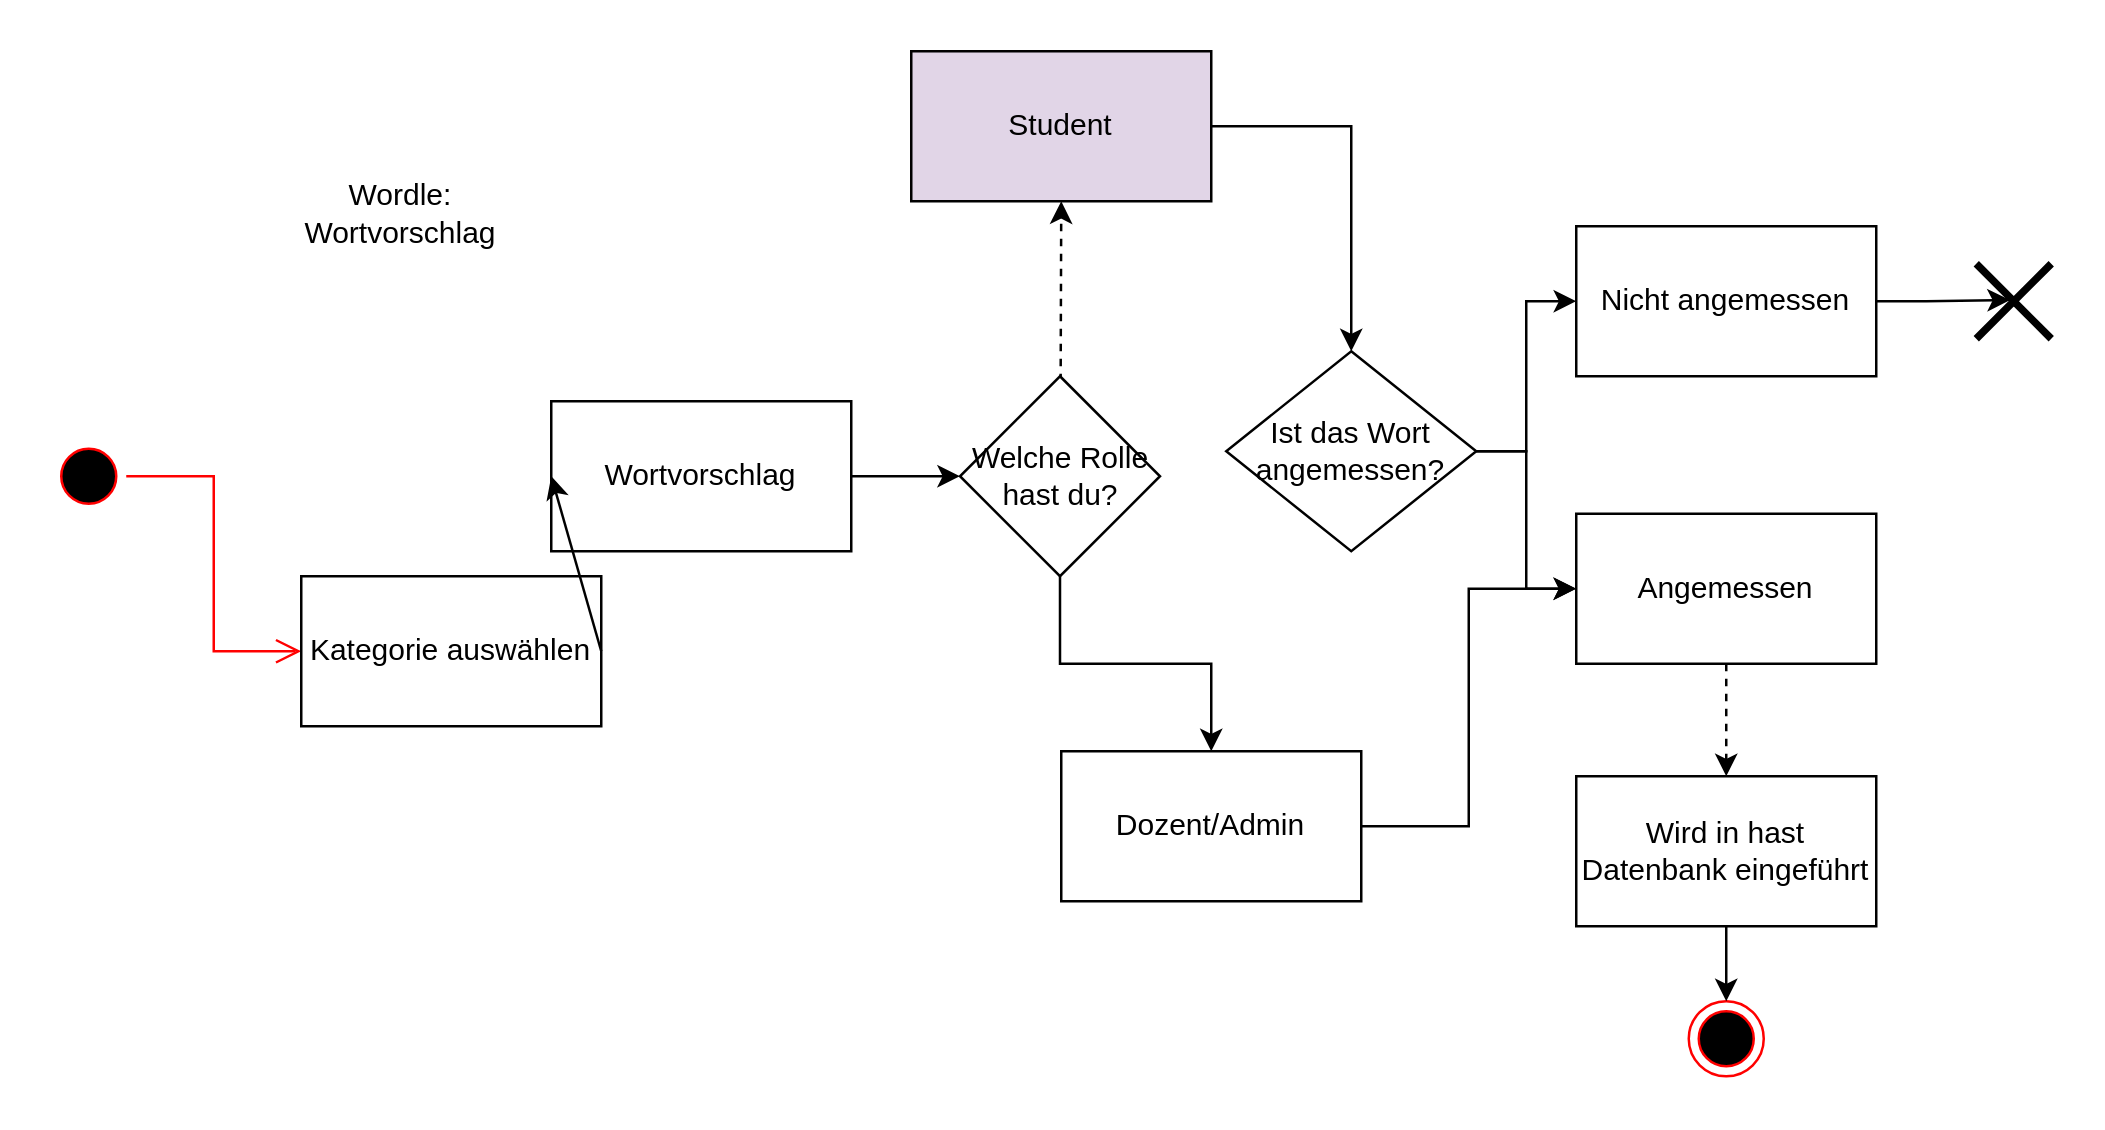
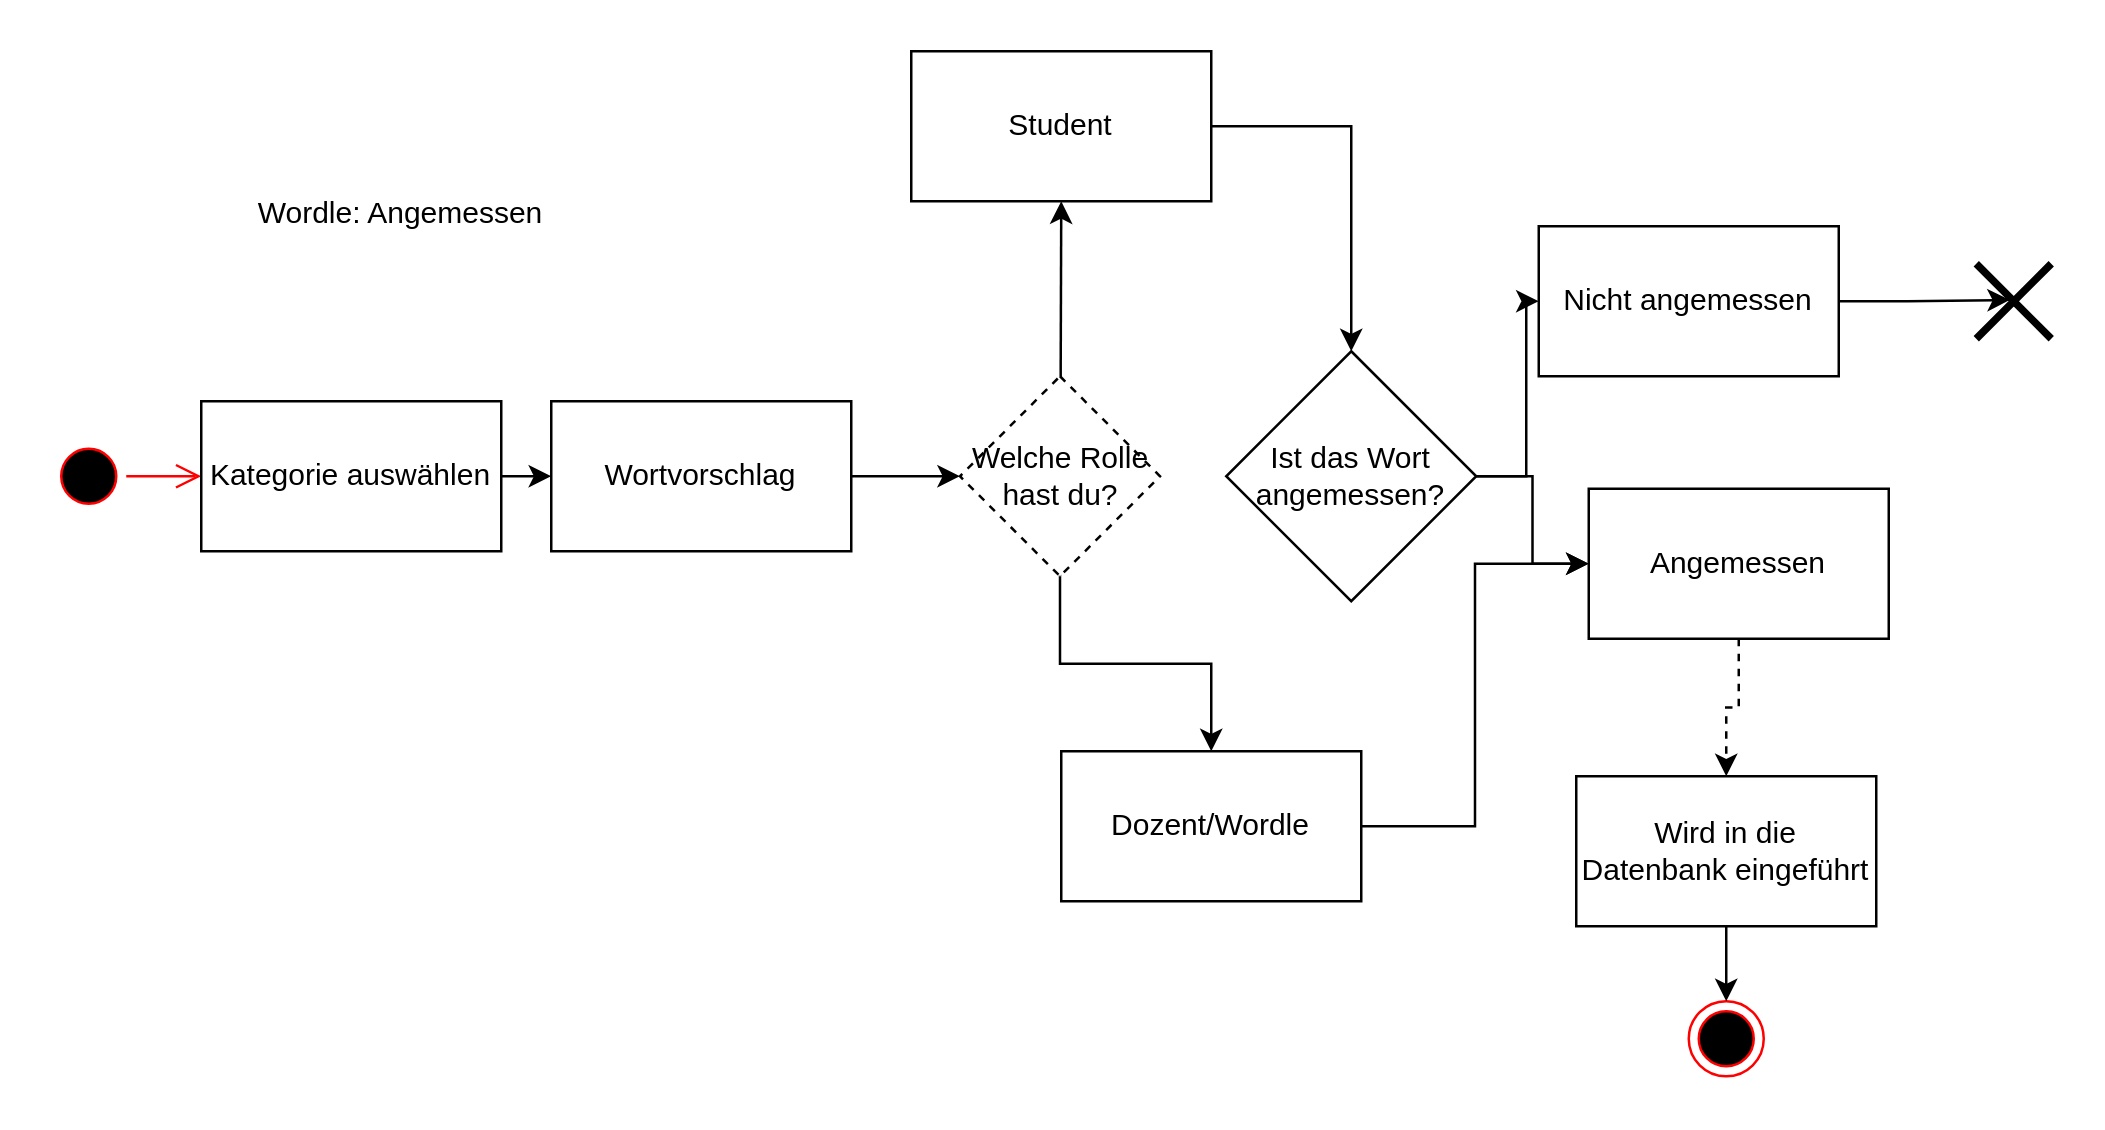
- <mxCell id="26" value="Student" style="rounded=0;whiteSpace=wrap;html=1;fillColor=#e1d5e7;" vertex="1" parent="1"><mxGeometry x="364" y="20" width="120" height="60" as="geometry" /></mxCell>
+ <mxCell id="26" value="Student" style="rounded=0;whiteSpace=wrap;html=1;" vertex="1" parent="1"><mxGeometry x="364" y="20" width="120" height="60" as="geometry" /></mxCell>
- <mxCell id="4" value="Wordle: Wortvorschlag" style="text;html=1;whiteSpace=wrap;strokeColor=none;fillColor=none;align=center;verticalAlign=middle;rounded=0;" vertex="1" parent="1"><mxGeometry x="100" y="70" width="120" height="30" as="geometry" /></mxCell>
+ <mxCell id="4" value="Wordle: Angemessen" style="text;html=1;whiteSpace=wrap;strokeColor=none;fillColor=none;align=center;verticalAlign=middle;rounded=0;" vertex="1" parent="1"><mxGeometry x="100" y="70" width="120" height="30" as="geometry" /></mxCell>
- <mxCell id="5" value="" style="endArrow=classic;html=1;rounded=0;exitX=0.5;exitY=1;exitDx=0;exitDy=0;entryX=0.5;entryY=1;entryDx=0;entryDy=0;dashed=1;" edge="1" parent="1" source="22" target="26"><mxGeometry width="50" height="50" relative="1" as="geometry"><mxPoint x="426" y="180" as="sourcePoint" /><mxPoint x="406" y="190" as="targetPoint" /><Array as="points" /></mxGeometry></mxCell>
+ <mxCell id="5" value="" style="endArrow=classic;html=1;rounded=0;exitX=0.5;exitY=1;exitDx=0;exitDy=0;entryX=0.5;entryY=1;entryDx=0;entryDy=0;" edge="1" parent="1" source="22" target="26"><mxGeometry width="50" height="50" relative="1" as="geometry"><mxPoint x="426" y="180" as="sourcePoint" /><mxPoint x="406" y="190" as="targetPoint" /><Array as="points" /></mxGeometry></mxCell>
- <mxCell id="14" value="Nicht angemessen" style="rounded=0;whiteSpace=wrap;html=1;" vertex="1" parent="1"><mxGeometry x="630" y="90" width="120" height="60" as="geometry" /></mxCell>
+ <mxCell id="14" value="Nicht angemessen" style="rounded=0;whiteSpace=wrap;html=1;" vertex="1" parent="1"><mxGeometry x="615" y="90" width="120" height="60" as="geometry" /></mxCell>
- <mxCell id="11" value="Ist das Wort angemessen?" style="rhombus;whiteSpace=wrap;html=1;" vertex="1" parent="1"><mxGeometry x="490" y="140" width="100" height="80" as="geometry" /></mxCell>
+ <mxCell id="11" value="Ist das Wort angemessen?" style="rhombus;whiteSpace=wrap;html=1;" vertex="1" parent="1"><mxGeometry x="490" y="140" width="100" height="100" as="geometry" /></mxCell>
- <mxCell id="22" value="Welche Rolle hast du?" style="rhombus;whiteSpace=wrap;html=1;" vertex="1" parent="1"><mxGeometry x="383.5" y="150" width="80" height="80" as="geometry" /></mxCell>
+ <mxCell id="22" value="Welche Rolle hast du?" style="rhombus;whiteSpace=wrap;html=1;dashed=1;" vertex="1" parent="1"><mxGeometry x="383.5" y="150" width="80" height="80" as="geometry" /></mxCell>
- <mxCell id="16" value="Angemessen" style="rounded=0;whiteSpace=wrap;html=1;" vertex="1" parent="1"><mxGeometry x="630" y="205" width="120" height="60" as="geometry" /></mxCell>
+ <mxCell id="16" value="Angemessen" style="rounded=0;whiteSpace=wrap;html=1;" vertex="1" parent="1"><mxGeometry x="635" y="195" width="120" height="60" as="geometry" /></mxCell>
- <mxCell id="12" value="Kategorie auswählen" style="rounded=0;whiteSpace=wrap;html=1;" vertex="1" parent="1"><mxGeometry x="120" y="230" width="120" height="60" as="geometry" /></mxCell>
+ <mxCell id="12" value="Kategorie auswählen" style="rounded=0;whiteSpace=wrap;html=1;" vertex="1" parent="1"><mxGeometry x="80" y="160" width="120" height="60" as="geometry" /></mxCell>
- <mxCell id="24" value="Dozent/Admin" style="rounded=0;whiteSpace=wrap;html=1;" vertex="1" parent="1"><mxGeometry x="424" y="300" width="120" height="60" as="geometry" /></mxCell>
+ <mxCell id="24" value="Dozent/Wordle" style="rounded=0;whiteSpace=wrap;html=1;" vertex="1" parent="1"><mxGeometry x="424" y="300" width="120" height="60" as="geometry" /></mxCell>
- <mxCell id="20" value="Wird in hast Datenbank eingeführt" style="rounded=0;whiteSpace=wrap;html=1;" vertex="1" parent="1"><mxGeometry x="630" y="310" width="120" height="60" as="geometry" /></mxCell>
+ <mxCell id="20" value="Wird in die Datenbank eingeführt" style="rounded=0;whiteSpace=wrap;html=1;" vertex="1" parent="1"><mxGeometry x="630" y="310" width="120" height="60" as="geometry" /></mxCell>
